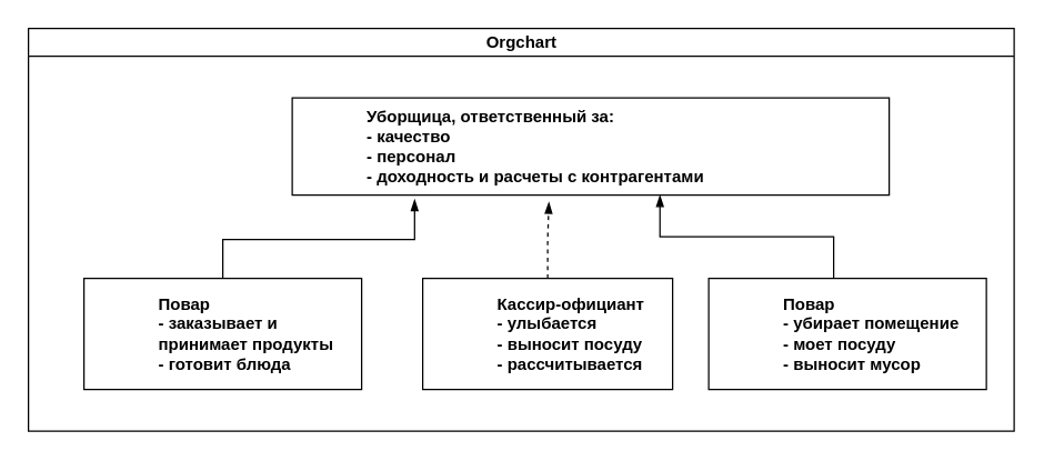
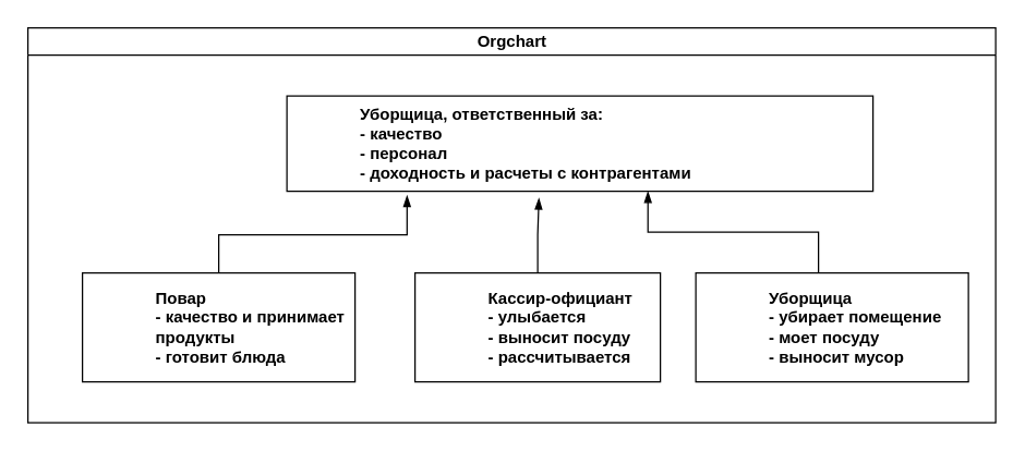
- <mxCell id="4" value="" style="endArrow=blockThin;endFill=1;fontSize=11;edgeStyle=elbowEdgeStyle;elbow=vertical;rounded=0;exitX=0.5;exitY=0;exitDx=0;exitDy=0;entryX=0.43;entryY=1.071;entryDx=0;entryDy=0;entryPerimeter=0;dashed=1;" parent="2" source="7" target="3" edge="1"><mxGeometry relative="1" as="geometry"><mxPoint x="349" y="120" as="targetPoint" /></mxGeometry></mxCell>
+ <mxCell id="4" value="" style="endArrow=blockThin;endFill=1;fontSize=11;edgeStyle=elbowEdgeStyle;elbow=vertical;rounded=0;exitX=0.5;exitY=0;exitDx=0;exitDy=0;entryX=0.43;entryY=1.071;entryDx=0;entryDy=0;entryPerimeter=0;" parent="2" source="7" target="3" edge="1"><mxGeometry relative="1" as="geometry"><mxPoint x="349" y="120" as="targetPoint" /></mxGeometry></mxCell>
- <mxCell id="5" value="Повар&lt;br&gt;- заказывает и принимает продукты&lt;br&gt;- готовит блюда" style="label;image=https://cdn3.iconfinder.com/data/icons/user-avatars-1/512/users-10-3-128.png;whiteSpace=wrap;html=1;rounded=0;glass=0;treeFolding=1;treeMoving=1;" parent="2" vertex="1"><mxGeometry x="40" y="180" width="200" height="80" as="geometry" /></mxCell>
+ <mxCell id="5" value="Повар&lt;br&gt;- качество и принимает продукты&lt;br&gt;- готовит блюда" style="label;image=https://cdn3.iconfinder.com/data/icons/user-avatars-1/512/users-10-3-128.png;whiteSpace=wrap;html=1;rounded=0;glass=0;treeFolding=1;treeMoving=1;" parent="2" vertex="1"><mxGeometry x="40" y="180" width="200" height="80" as="geometry" /></mxCell>
- <mxCell id="9" value="Повар&lt;br&gt;- убирает помещение&lt;br&gt;- моет посуду&amp;nbsp;&lt;br&gt;- выносит мусор" style="label;image=https://cdn3.iconfinder.com/data/icons/user-avatars-1/512/users-2-128.png;whiteSpace=wrap;html=1;rounded=0;glass=0;" parent="2" vertex="1"><mxGeometry x="490" y="180" width="200" height="80" as="geometry" /></mxCell>
+ <mxCell id="9" value="Уборщица&lt;br&gt;- убирает помещение&lt;br&gt;- моет посуду&amp;nbsp;&lt;br&gt;- выносит мусор" style="label;image=https://cdn3.iconfinder.com/data/icons/user-avatars-1/512/users-2-128.png;whiteSpace=wrap;html=1;rounded=0;glass=0;" parent="2" vertex="1"><mxGeometry x="490" y="180" width="200" height="80" as="geometry" /></mxCell>
